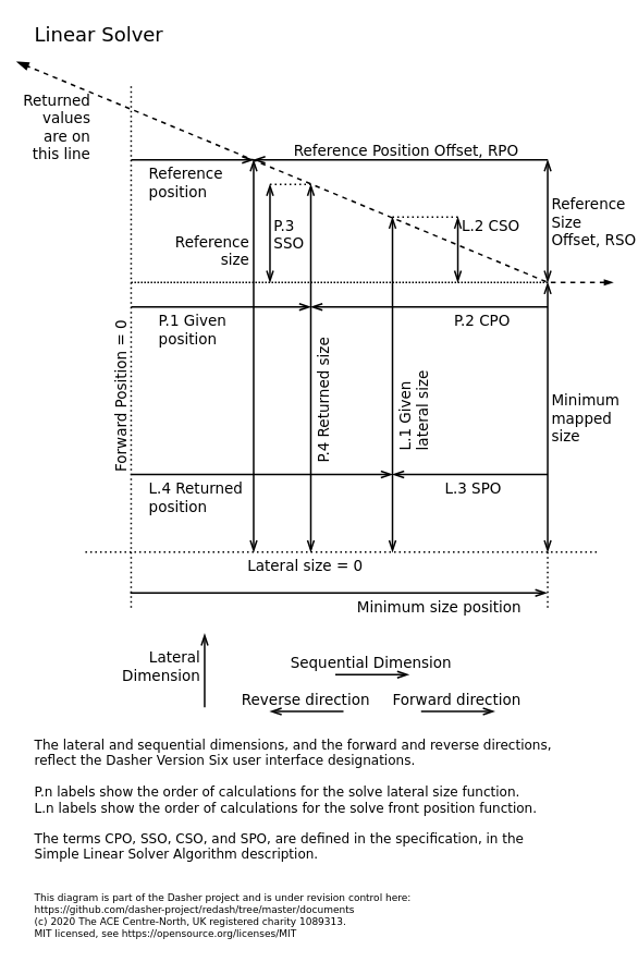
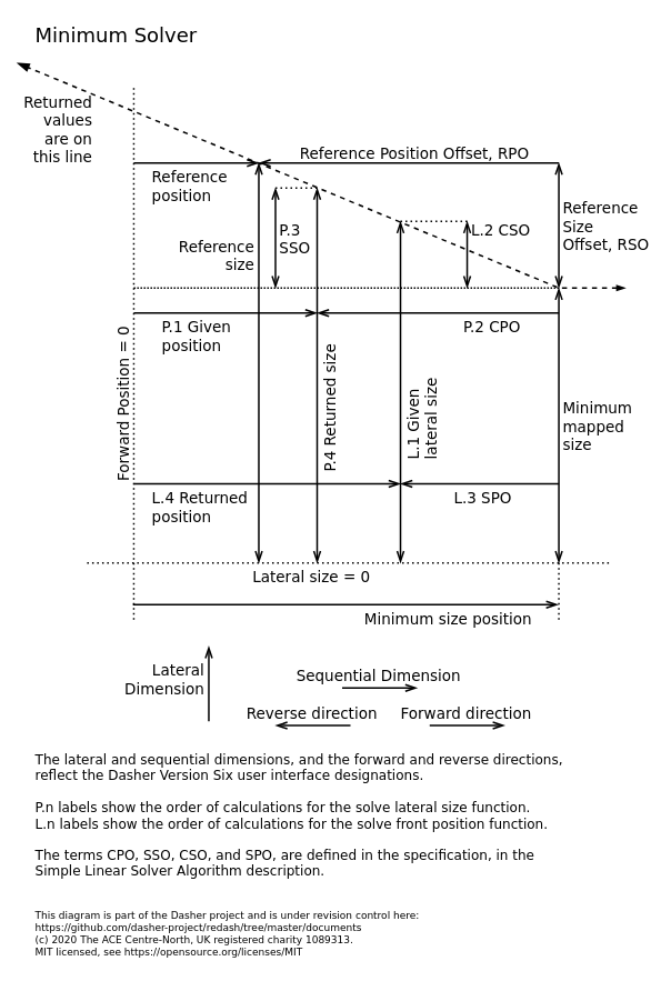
- <mxCell id="4" value="Linear Solver" style="rounded=0;shadow=0;comic=0;labelBackgroundColor=none;strokeWidth=2;fillColor=none;fontFamily=DejaVu Sans;fontSize=24;fontColor=#000000;align=left;arcSize=20;spacingTop=0;spacingLeft=0;spacing=2;spacingBottom=0;spacingRight=0;points=[[0.2, 0], [0.4, 0], [0.6, 0], [0.8, 0], [0.5,1]];strokeColor=none;" parent="1" vertex="1"><mxGeometry x="40" y="20" width="490" height="40" as="geometry" /></mxCell>
+ <mxCell id="4" value="Minimum Solver" style="rounded=0;shadow=0;comic=0;labelBackgroundColor=none;strokeWidth=2;fillColor=none;fontFamily=DejaVu Sans;fontSize=24;fontColor=#000000;align=left;arcSize=20;spacingTop=0;spacingLeft=0;spacing=2;spacingBottom=0;spacingRight=0;points=[[0.2, 0], [0.4, 0], [0.6, 0], [0.8, 0], [0.5,1]];strokeColor=none;" parent="1" vertex="1"><mxGeometry x="40" y="20" width="490" height="40" as="geometry" /></mxCell>
